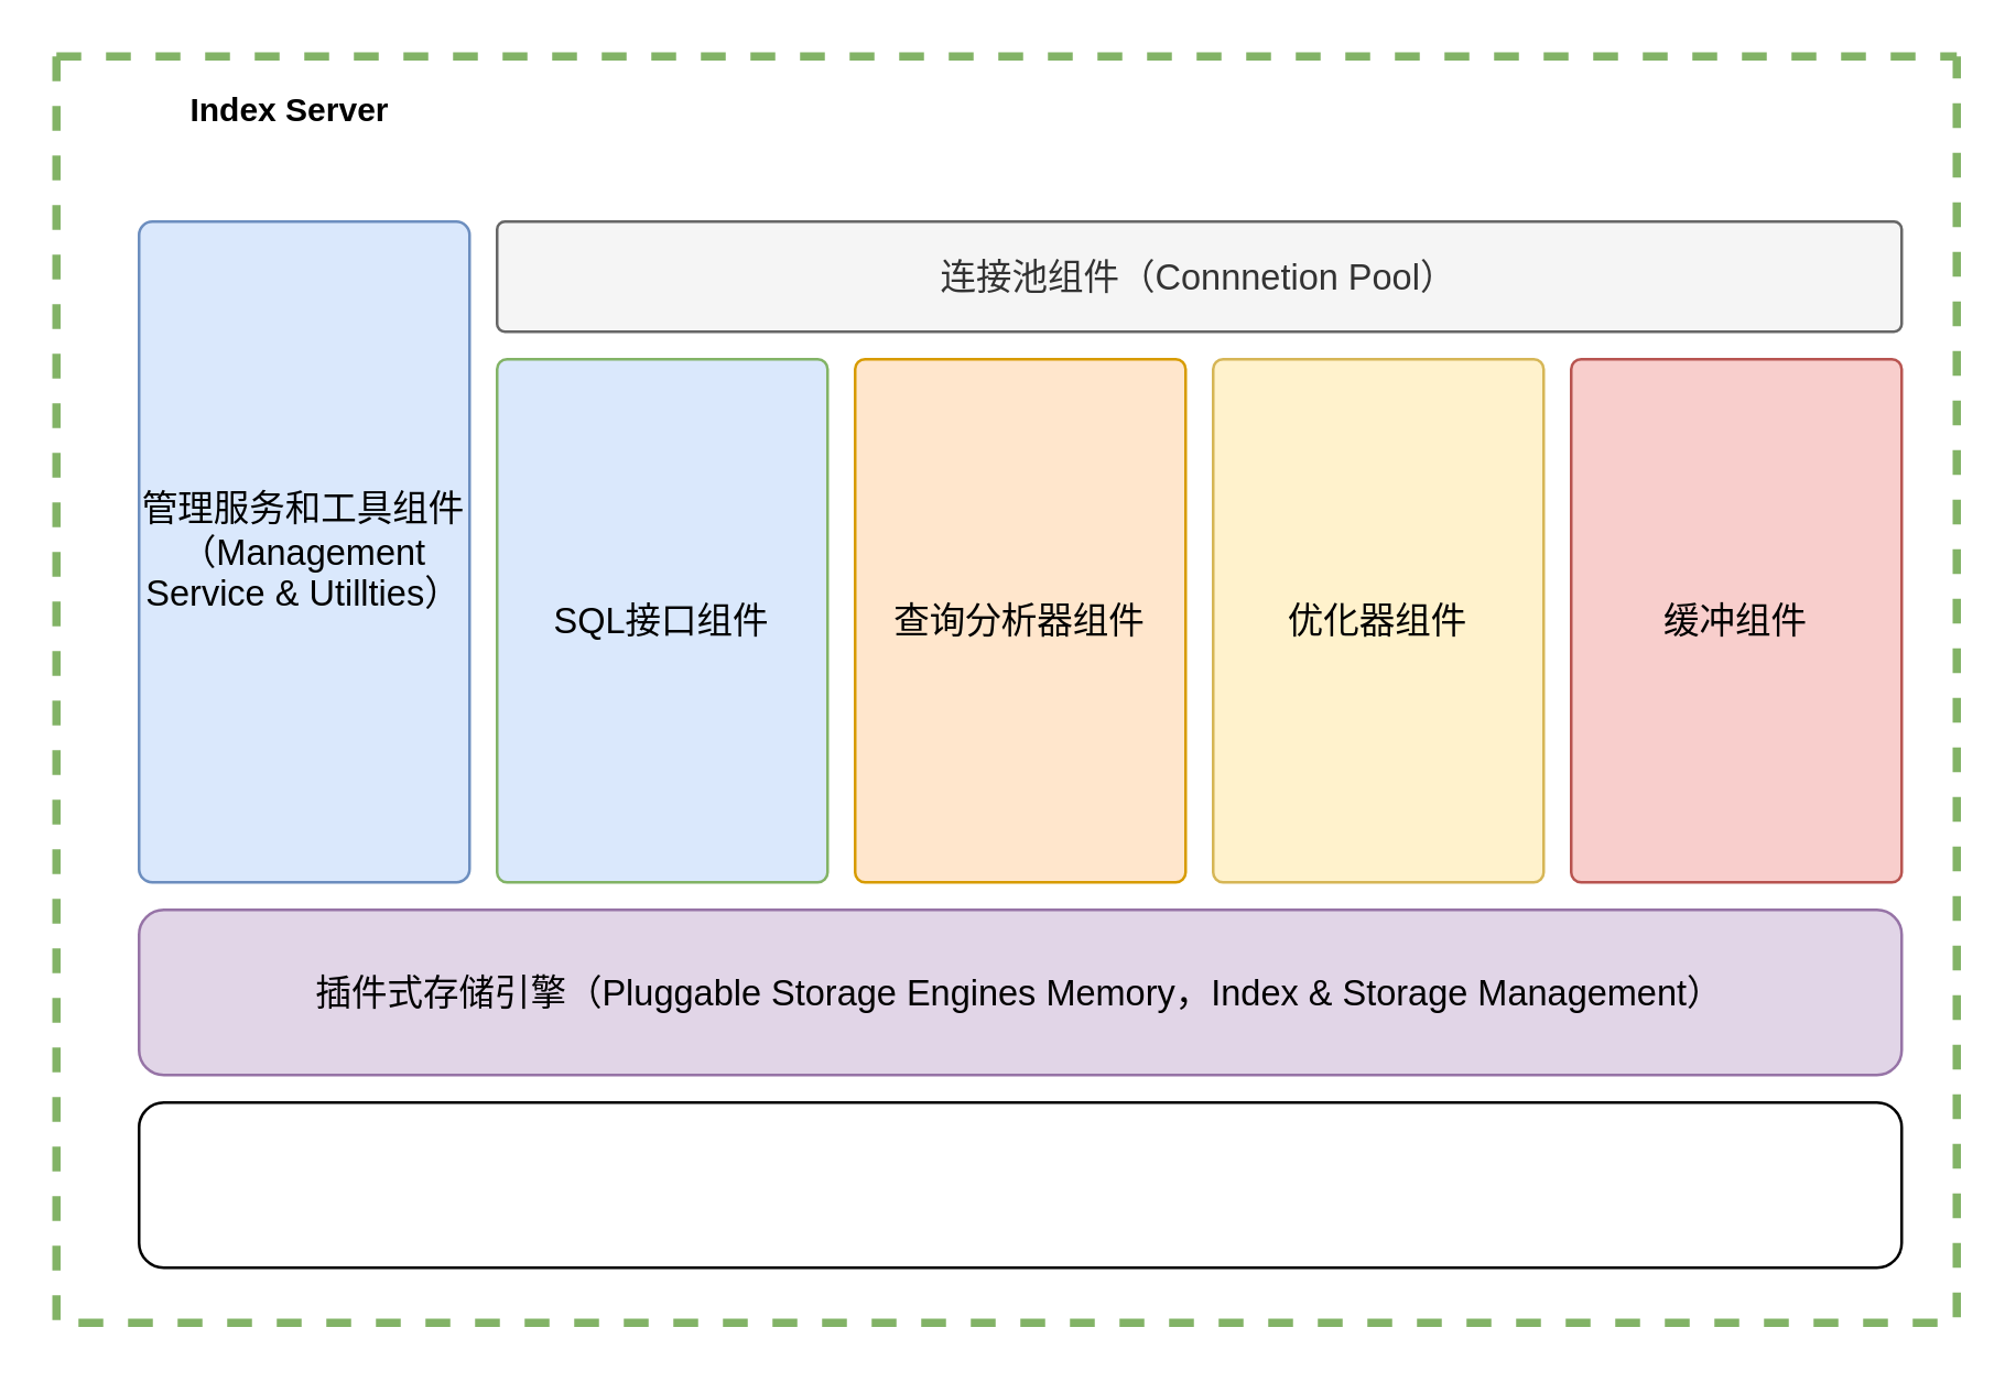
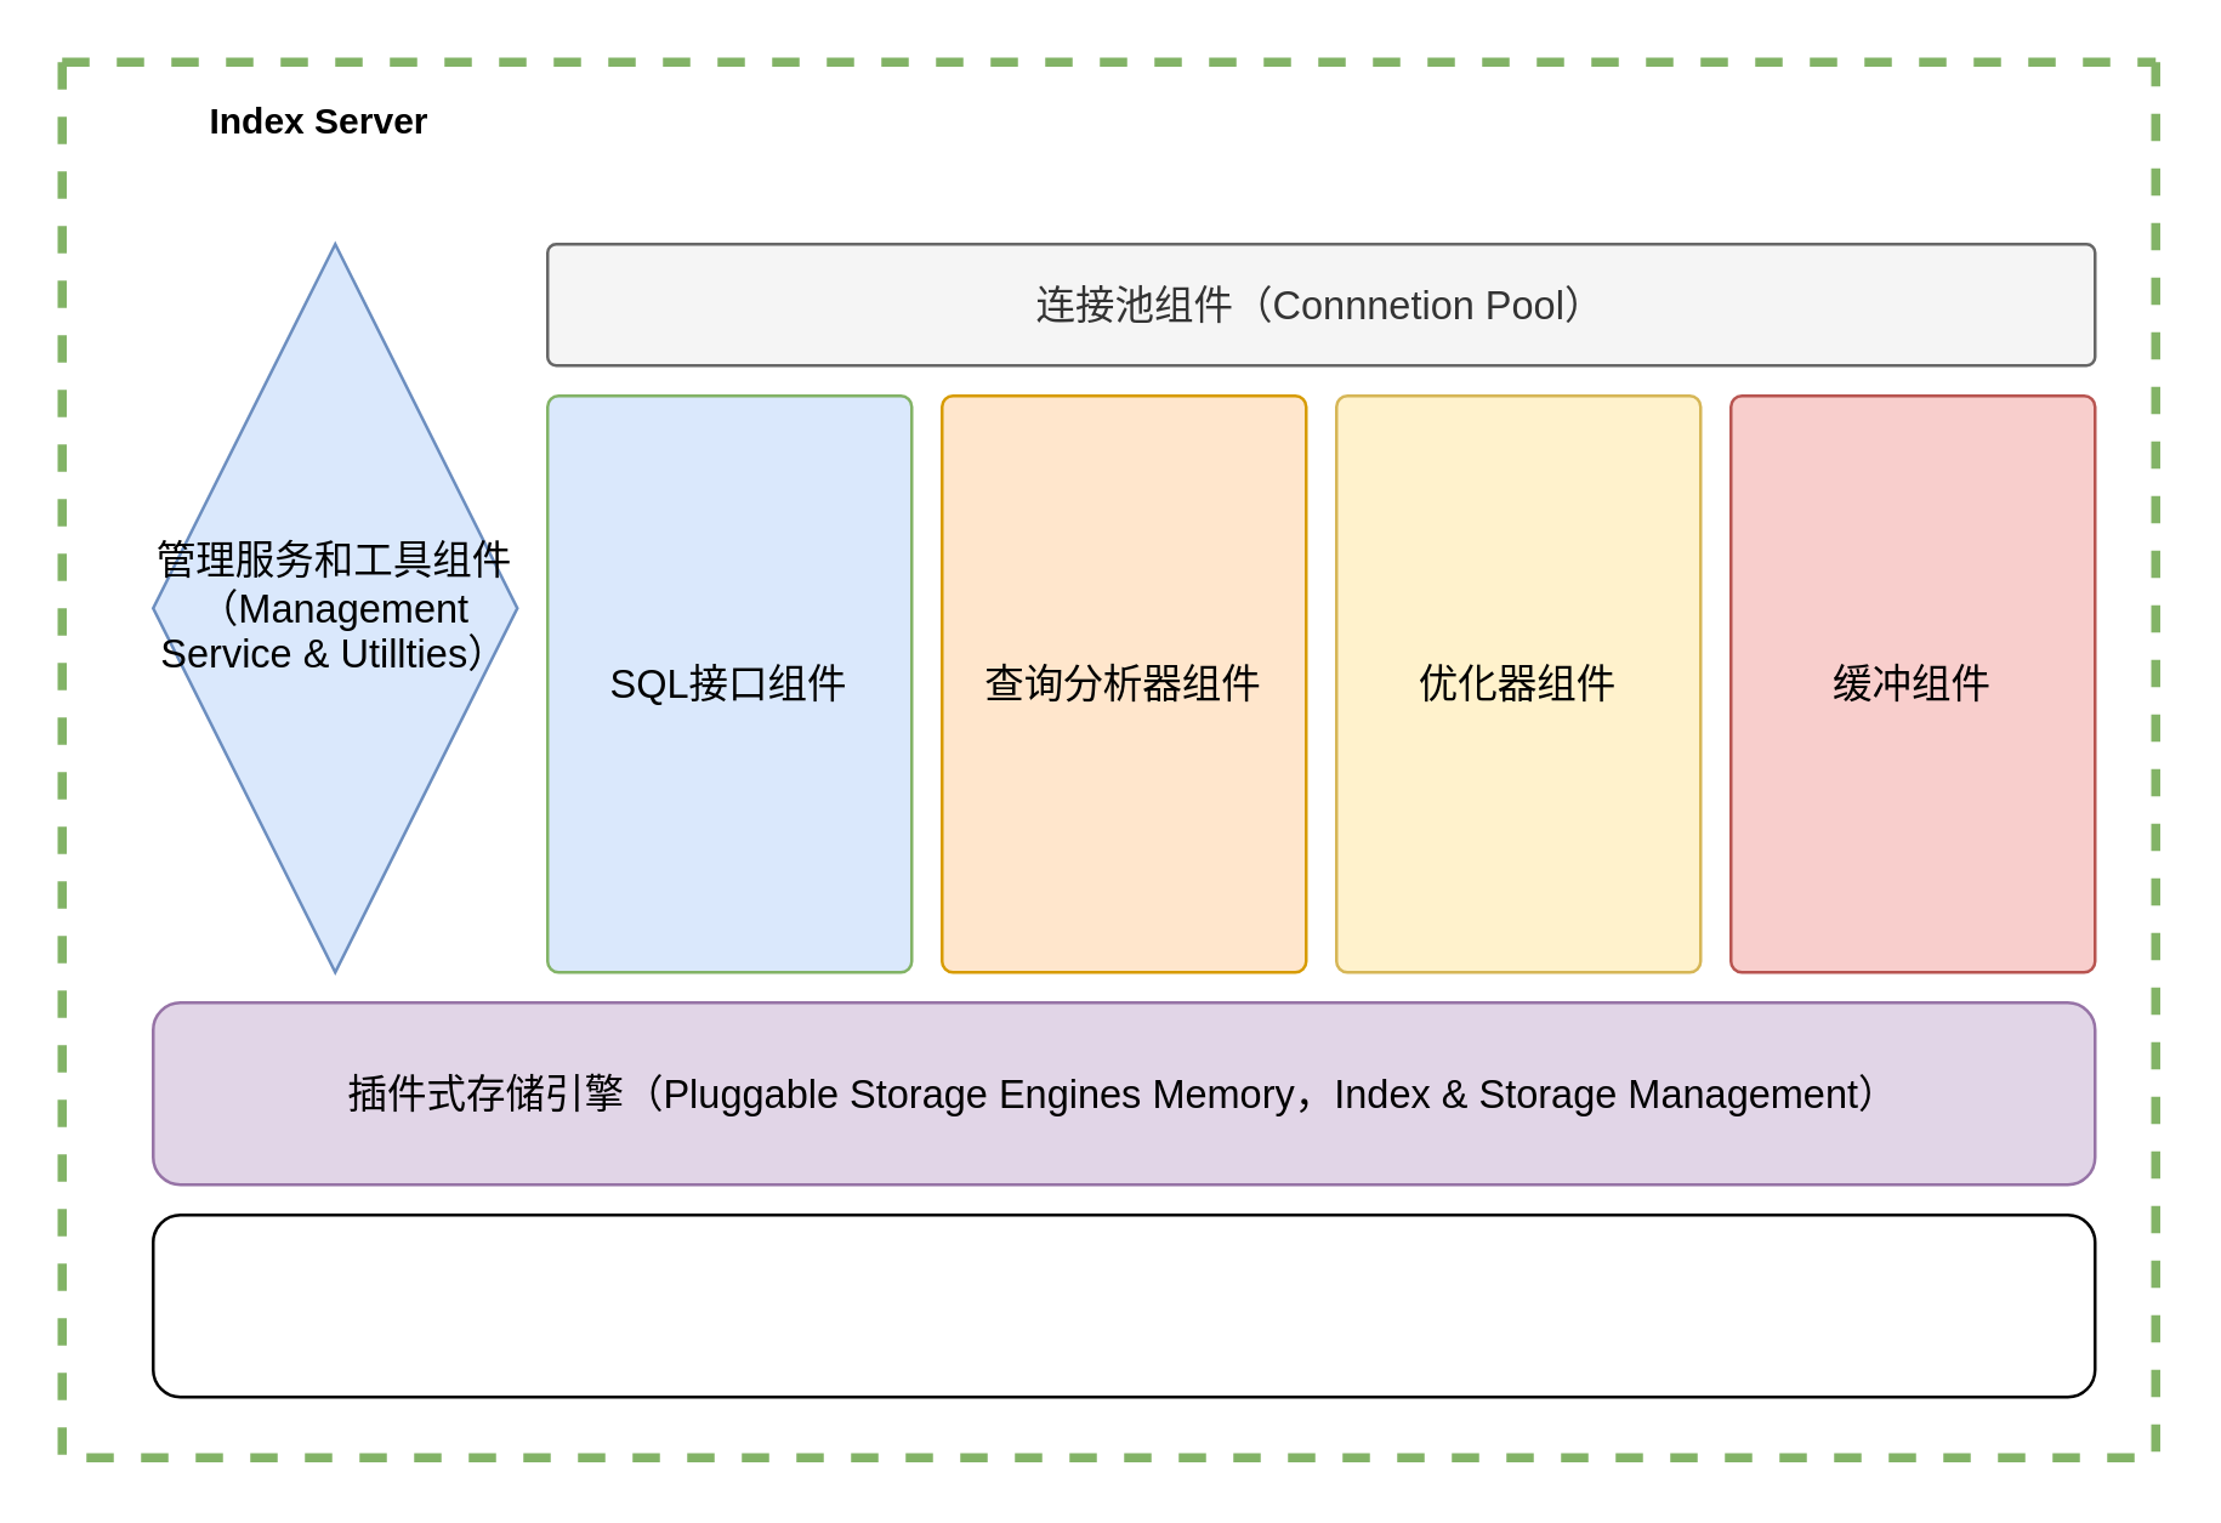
- <mxCell id="5" value="&lt;span&gt;管理服务和工具组件（Management Service &amp;amp; Utillties）&lt;/span&gt;" style="rounded=1;whiteSpace=wrap;html=1;shadow=0;labelBackgroundColor=none;sketch=0;fontSize=13;strokeWidth=1;arcSize=4;fillColor=#dae8fc;strokeColor=#6c8ebf;" vertex="1" parent="2"><mxGeometry x="30" y="60" width="120" height="240" as="geometry" /></mxCell>
+ <mxCell id="5" value="&lt;span&gt;管理服务和工具组件（Management Service &amp;amp; Utillties）&lt;/span&gt;" style="rhombus;whiteSpace=wrap;html=1;shadow=0;labelBackgroundColor=none;sketch=0;fontSize=13;strokeWidth=1;arcSize=4;fillColor=#dae8fc;strokeColor=#6c8ebf;" vertex="1" parent="2"><mxGeometry x="30" y="60" width="120" height="240" as="geometry" /></mxCell>
